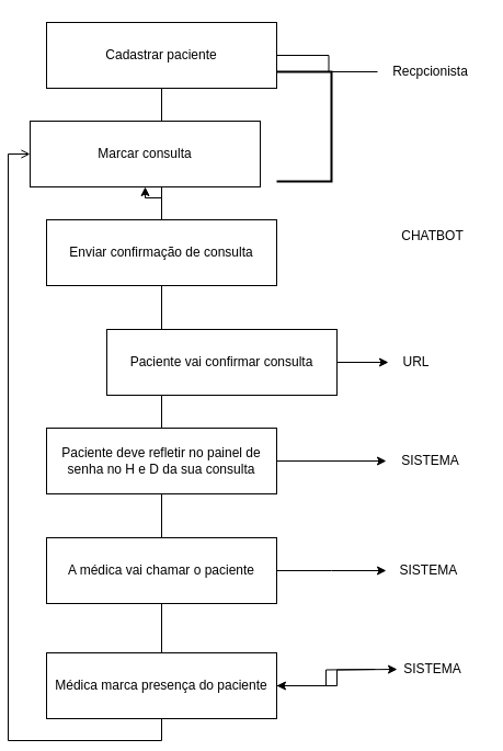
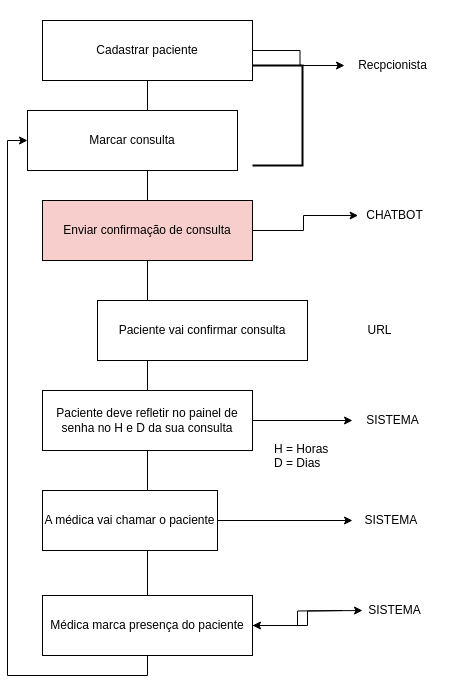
- <mxCell id="3" style="edgeStyle=orthogonalEdgeStyle;rounded=0;orthogonalLoop=1;jettySize=auto;html=1;entryX=-0.033;entryY=0.5;entryDx=0;entryDy=0;entryPerimeter=0;endArrow=none;" edge="1" parent="1" source="4" target="14"><mxGeometry relative="1" as="geometry"><mxPoint x="305" y="40" as="targetPoint" /></mxGeometry></mxCell>
+ <mxCell id="3" style="edgeStyle=orthogonalEdgeStyle;rounded=0;orthogonalLoop=1;jettySize=auto;html=1;entryX=-0.033;entryY=0.5;entryDx=0;entryDy=0;entryPerimeter=0;" edge="1" parent="1" source="4" target="14"><mxGeometry relative="1" as="geometry"><mxPoint x="305" y="40" as="targetPoint" /></mxGeometry></mxCell>
- <mxCell id="22" style="edgeStyle=orthogonalEdgeStyle;rounded=0;orthogonalLoop=1;jettySize=auto;html=1;exitX=0.5;exitY=1;exitDx=0;exitDy=0;entryX=0;entryY=0.5;entryDx=0;entryDy=0;endArrow=open;" edge="1" parent="1" source="23" target="5"><mxGeometry relative="1" as="geometry" /></mxCell>
+ <mxCell id="22" style="edgeStyle=orthogonalEdgeStyle;rounded=0;orthogonalLoop=1;jettySize=auto;html=1;exitX=0.5;exitY=1;exitDx=0;exitDy=0;entryX=0;entryY=0.5;entryDx=0;entryDy=0;" edge="1" parent="1" source="23" target="5"><mxGeometry relative="1" as="geometry" /></mxCell>
- <mxCell id="6" style="edgeStyle=orthogonalEdgeStyle;rounded=0;orthogonalLoop=1;jettySize=auto;html=1;" edge="1" parent="1" source="7" target="5"><mxGeometry relative="1" as="geometry"><mxPoint x="325" y="230" as="targetPoint" /></mxGeometry></mxCell>
+ <mxCell id="6" style="edgeStyle=orthogonalEdgeStyle;rounded=0;orthogonalLoop=1;jettySize=auto;html=1;entryX=0.045;entryY=0.501;entryDx=0;entryDy=0;entryPerimeter=0;" edge="1" parent="1" source="7" target="12"><mxGeometry relative="1" as="geometry"><mxPoint x="325" y="230" as="targetPoint" /></mxGeometry></mxCell>
- <mxCell id="7" value="Enviar confirmação de consulta" style="rounded=0;whiteSpace=wrap;html=1;" vertex="1" parent="1"><mxGeometry x="35" y="200" width="210" height="60" as="geometry" /></mxCell>
+ <mxCell id="7" value="Enviar confirmação de consulta" style="rounded=0;whiteSpace=wrap;html=1;fillColor=#f8cecc;" vertex="1" parent="1"><mxGeometry x="35" y="200" width="210" height="60" as="geometry" /></mxCell>
- <mxCell id="8" style="edgeStyle=orthogonalEdgeStyle;rounded=0;orthogonalLoop=1;jettySize=auto;html=1;" edge="1" parent="1" source="9" target="13"><mxGeometry relative="1" as="geometry"><mxPoint x="325" y="330" as="targetPoint" /></mxGeometry></mxCell>
+ <mxCell id="17" value="H = Horas&lt;div&gt;&lt;div&gt;D = Dias&lt;/div&gt;&lt;/div&gt;" style="text;html=1;whiteSpace=wrap;overflow=hidden;rounded=0;" vertex="1" parent="1"><mxGeometry x="265" y="435" width="70" height="45" as="geometry" /></mxCell>
- <mxCell id="19" value="A médica vai chamar o paciente" style="rounded=0;whiteSpace=wrap;html=1;" vertex="1" parent="1"><mxGeometry x="35" y="490" width="210" height="60" as="geometry" /></mxCell>
+ <mxCell id="19" value="A médica vai chamar o paciente" style="rounded=0;whiteSpace=wrap;html=1;" vertex="1" parent="1"><mxGeometry x="35" y="490" width="175" height="60" as="geometry" /></mxCell>
